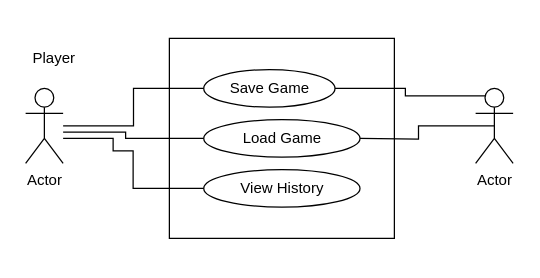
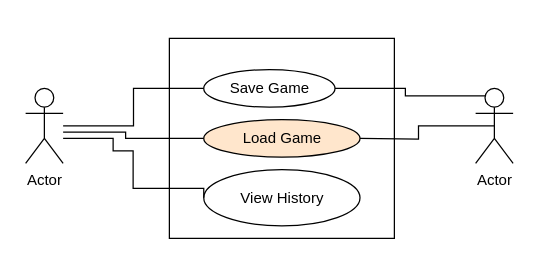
- <mxCell id="5" value="Player" style="text;strokeColor=none;fillColor=none;align=left;verticalAlign=middle;spacingLeft=4;spacingRight=4;overflow=hidden;points=[[0,0.5],[1,0.5]];portConstraint=eastwest;rotatable=0;" parent="1" vertex="1"><mxGeometry x="20" y="30" width="80" height="30" as="geometry" /></mxCell>
- <mxCell id="8" value="Load Game" style="ellipse;whiteSpace=wrap;html=1;" parent="1" vertex="1"><mxGeometry x="162.5" y="95" width="125" height="30" as="geometry" /></mxCell>
+ <mxCell id="8" value="Load Game" style="ellipse;whiteSpace=wrap;html=1;fillColor=#ffe6cc;" parent="1" vertex="1"><mxGeometry x="162.5" y="95" width="125" height="30" as="geometry" /></mxCell>
- <mxCell id="7" value="View History" style="ellipse;whiteSpace=wrap;html=1;" parent="1" vertex="1"><mxGeometry x="162.5" y="135" width="125" height="30" as="geometry" /></mxCell>
+ <mxCell id="7" value="View History" style="ellipse;whiteSpace=wrap;html=1;" parent="1" vertex="1"><mxGeometry x="162.5" y="135" width="125" height="45" as="geometry" /></mxCell>
